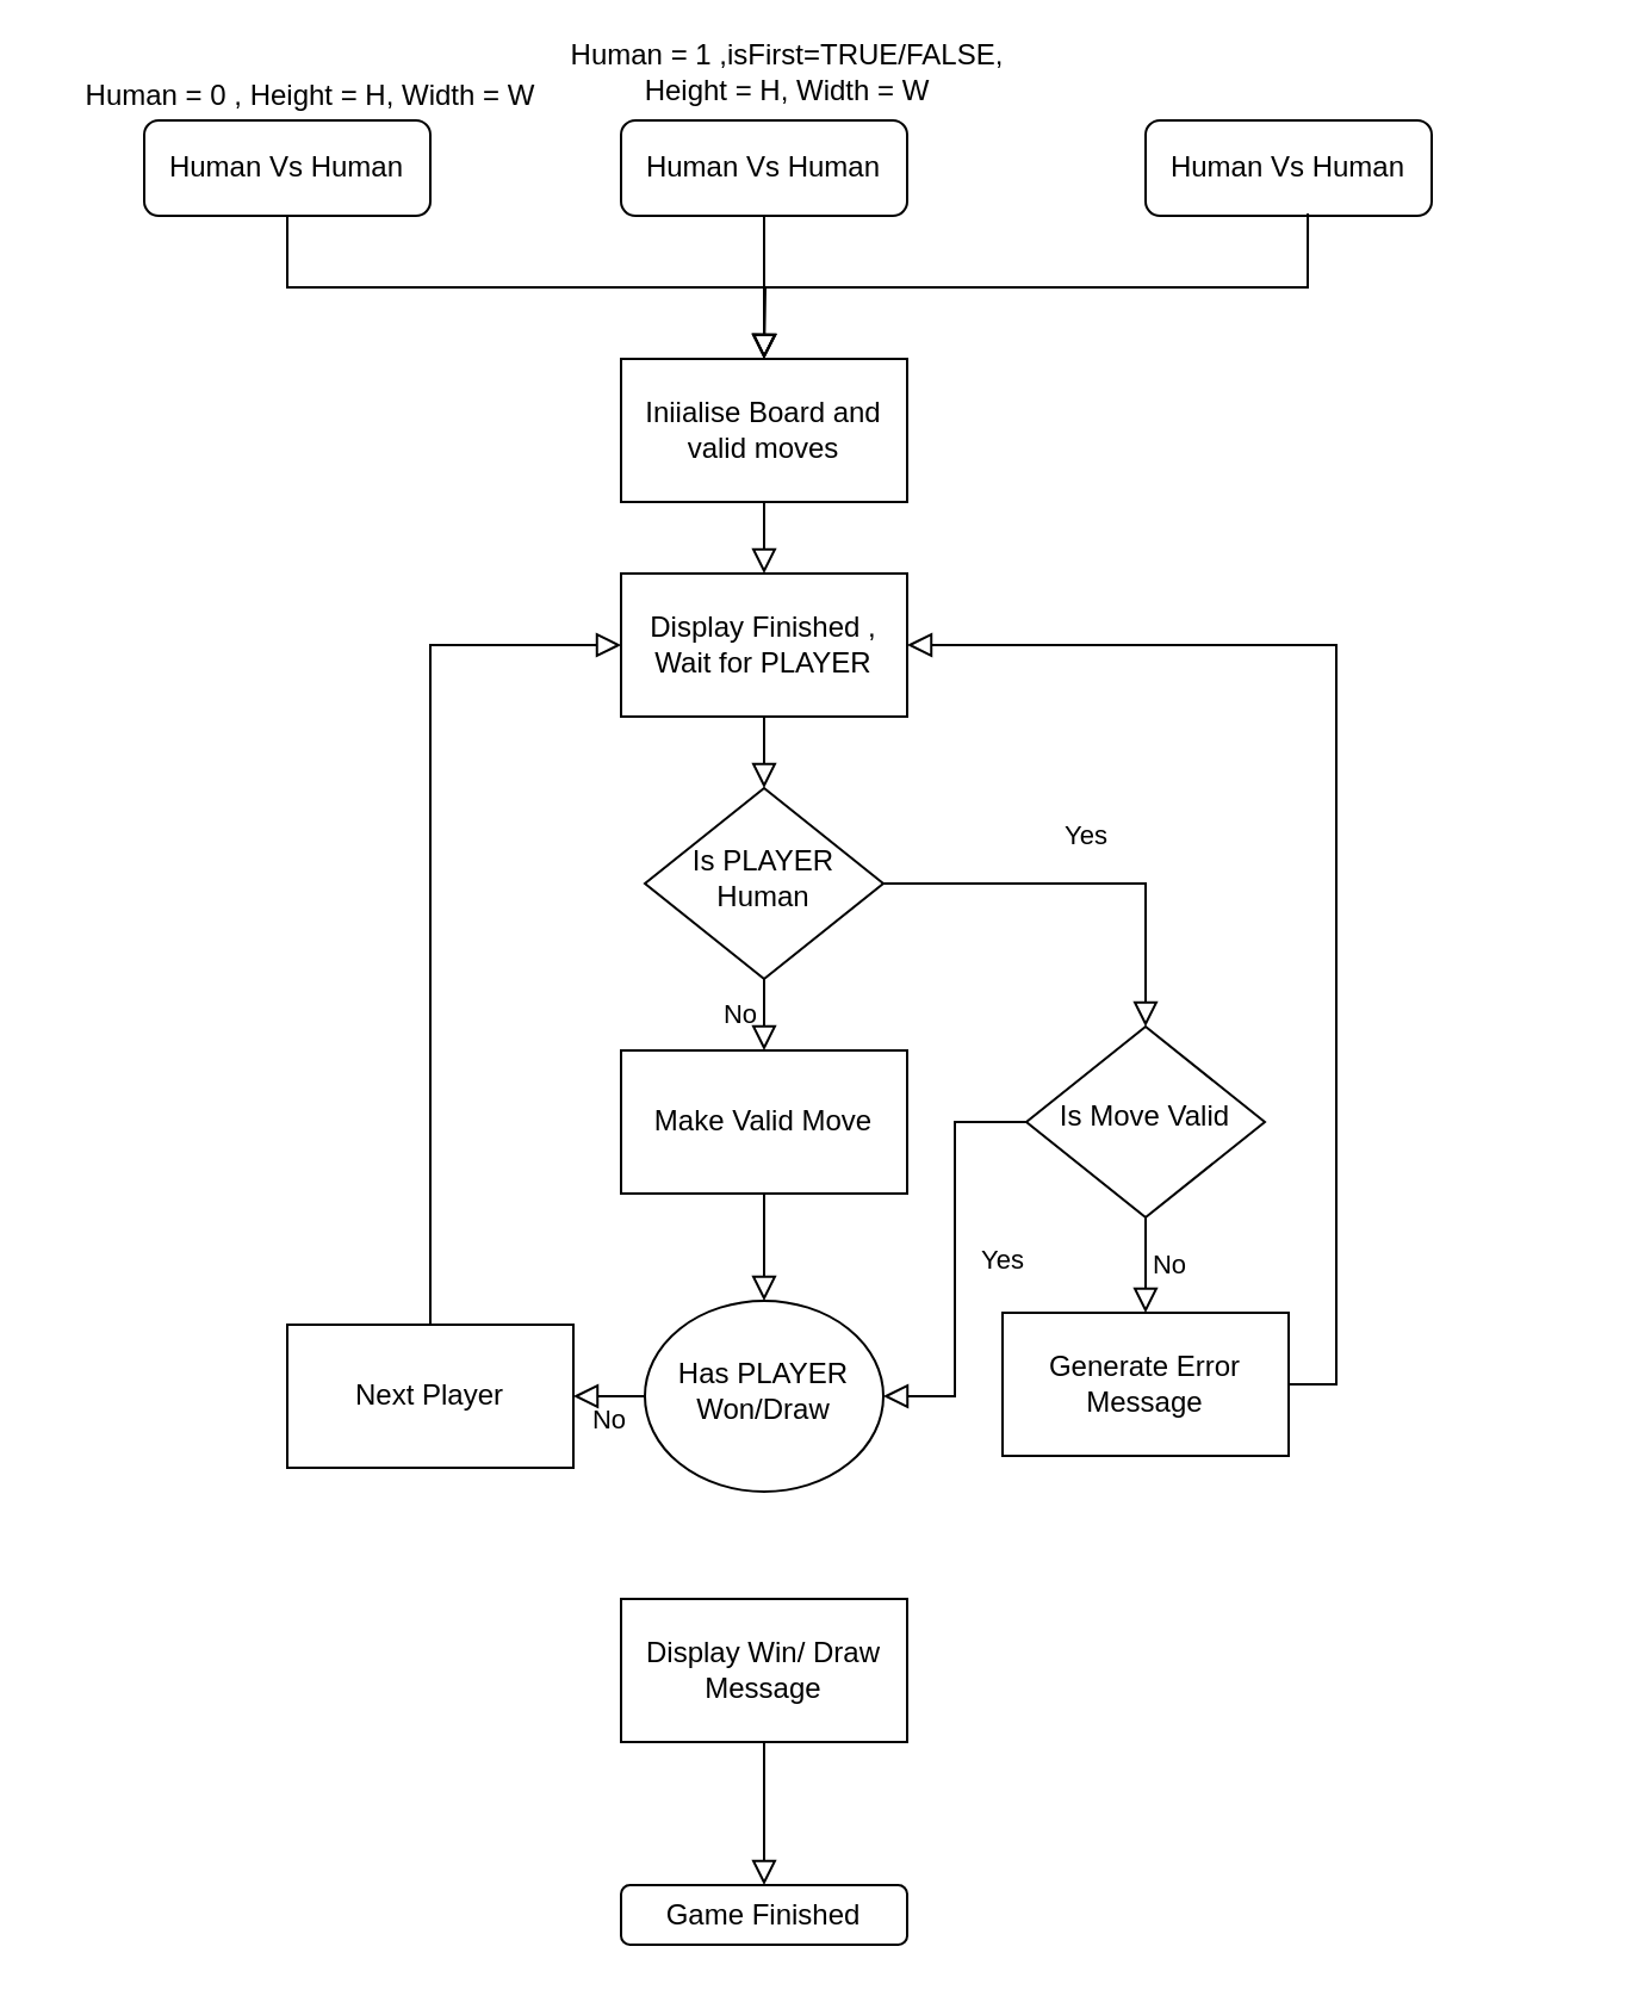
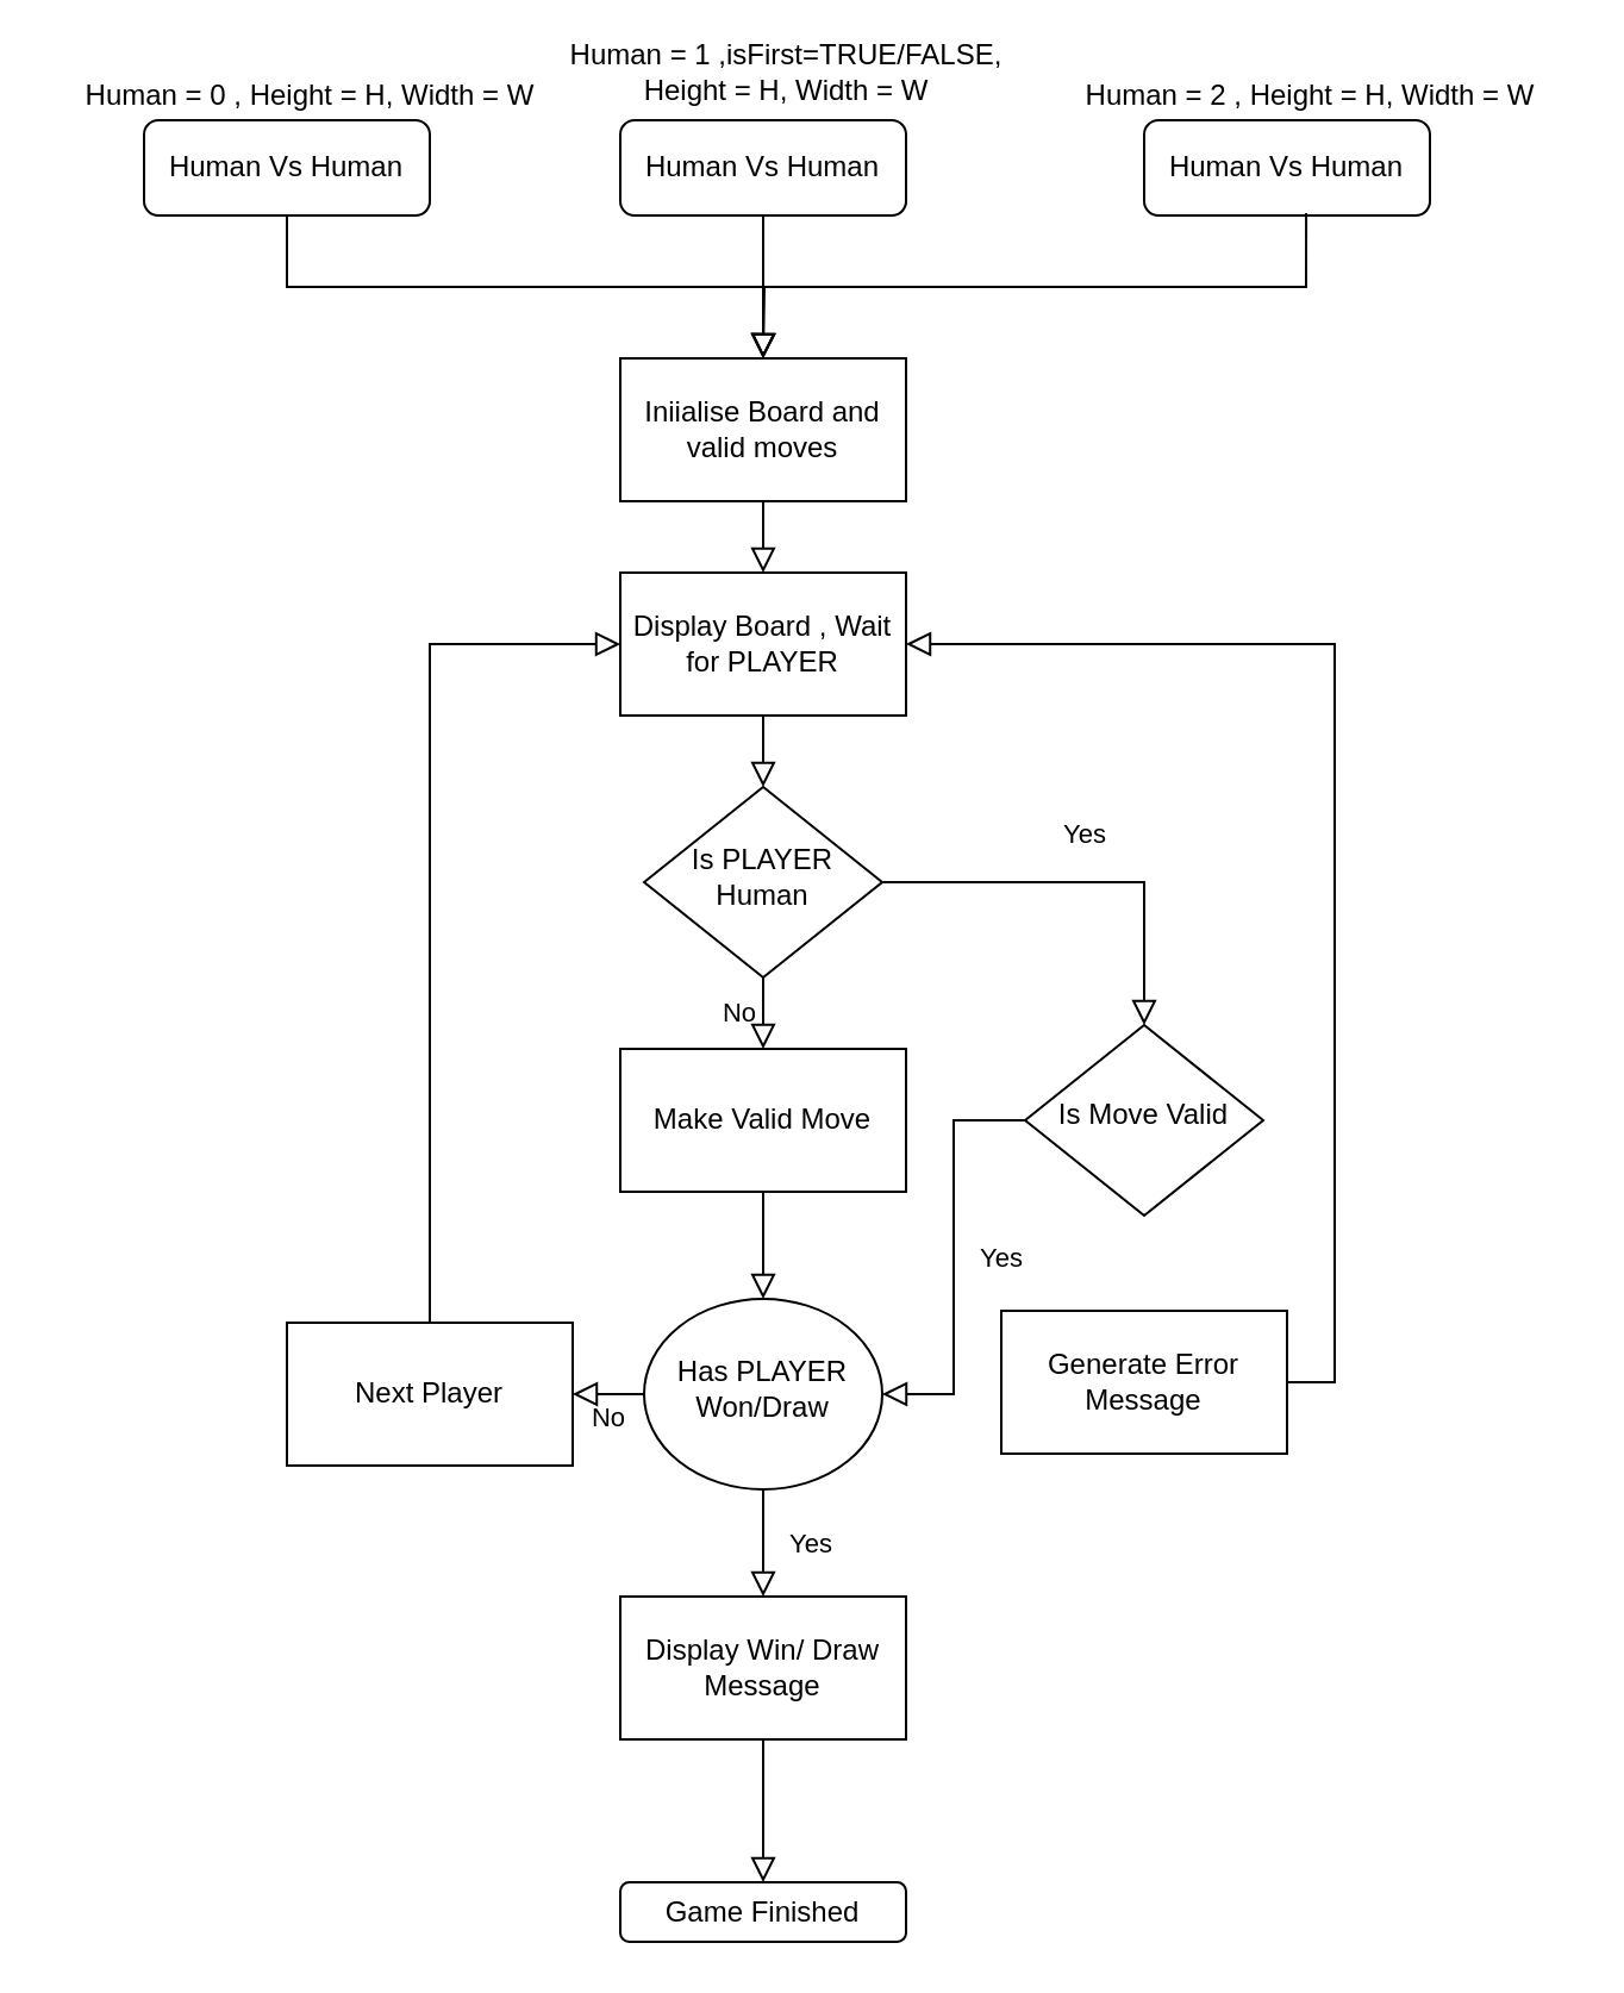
+ <mxCell id="28" value="Human = 2 , Height = H, Width = W" style="text;html=1;strokeColor=none;fillColor=none;align=center;verticalAlign=middle;whiteSpace=wrap;rounded=0;" vertex="1" parent="1"><mxGeometry x="440" y="30" width="220" height="20" as="geometry" /></mxCell>
- <mxCell id="6" value="Display Finished , Wait for PLAYER" style="rounded=0;whiteSpace=wrap;html=1;" vertex="1" parent="1"><mxGeometry x="260" y="240" width="120" height="60" as="geometry" /></mxCell>
+ <mxCell id="6" value="Display Board , Wait for PLAYER" style="rounded=0;whiteSpace=wrap;html=1;" vertex="1" parent="1"><mxGeometry x="260" y="240" width="120" height="60" as="geometry" /></mxCell>
- <mxCell id="14" value="No" style="edgeStyle=orthogonalEdgeStyle;rounded=0;html=1;jettySize=auto;orthogonalLoop=1;fontSize=11;endArrow=block;endFill=0;endSize=8;strokeWidth=1;shadow=0;labelBackgroundColor=none;exitX=0.5;exitY=1;exitDx=0;exitDy=0;entryX=0.5;entryY=0;entryDx=0;entryDy=0;" edge="1" parent="1" source="11" target="15"><mxGeometry y="10" relative="1" as="geometry"><mxPoint as="offset" /><mxPoint x="330" y="420" as="sourcePoint" /><mxPoint x="420" y="570" as="targetPoint" /></mxGeometry></mxCell>
+ <mxCell id="22" value="Yes" style="rounded=0;html=1;jettySize=auto;orthogonalLoop=1;fontSize=11;endArrow=block;endFill=0;endSize=8;strokeWidth=1;shadow=0;labelBackgroundColor=none;edgeStyle=orthogonalEdgeStyle;exitX=0.5;exitY=1;exitDx=0;exitDy=0;entryX=0.5;entryY=0;entryDx=0;entryDy=0;" edge="1" parent="1" source="21" target="24"><mxGeometry y="20" relative="1" as="geometry"><mxPoint as="offset" /><mxPoint x="320" y="710" as="targetPoint" /><mxPoint x="380" y="380" as="sourcePoint" /></mxGeometry></mxCell>
